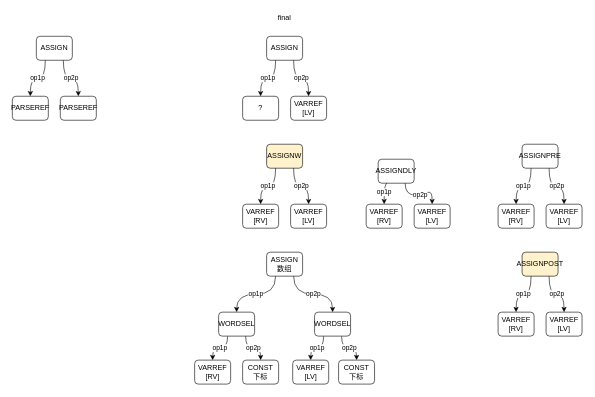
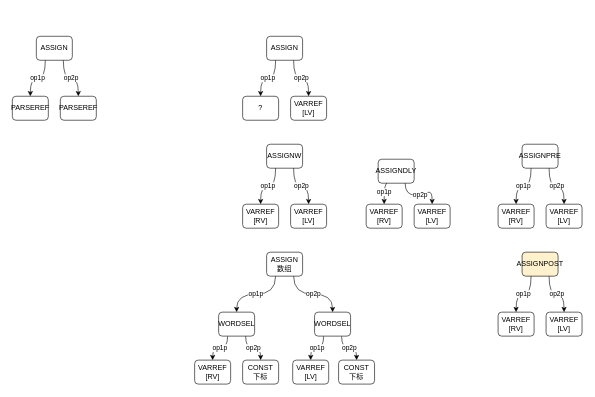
- <mxCell id="12" value="final" style="text;html=1;strokeColor=none;fillColor=none;align=center;verticalAlign=middle;whiteSpace=wrap;rounded=0;" vertex="1" parent="1"><mxGeometry x="424" y="20" width="100" height="20" as="geometry" /></mxCell>
- <mxCell id="13" value="ASSIGNW" style="rounded=1;whiteSpace=wrap;html=1;fillColor=#fff2cc;" vertex="1" parent="1"><mxGeometry x="444" y="240" width="60" height="40" as="geometry" /></mxCell>
+ <mxCell id="13" value="ASSIGNW" style="rounded=1;whiteSpace=wrap;html=1;" vertex="1" parent="1"><mxGeometry x="444" y="240" width="60" height="40" as="geometry" /></mxCell>
